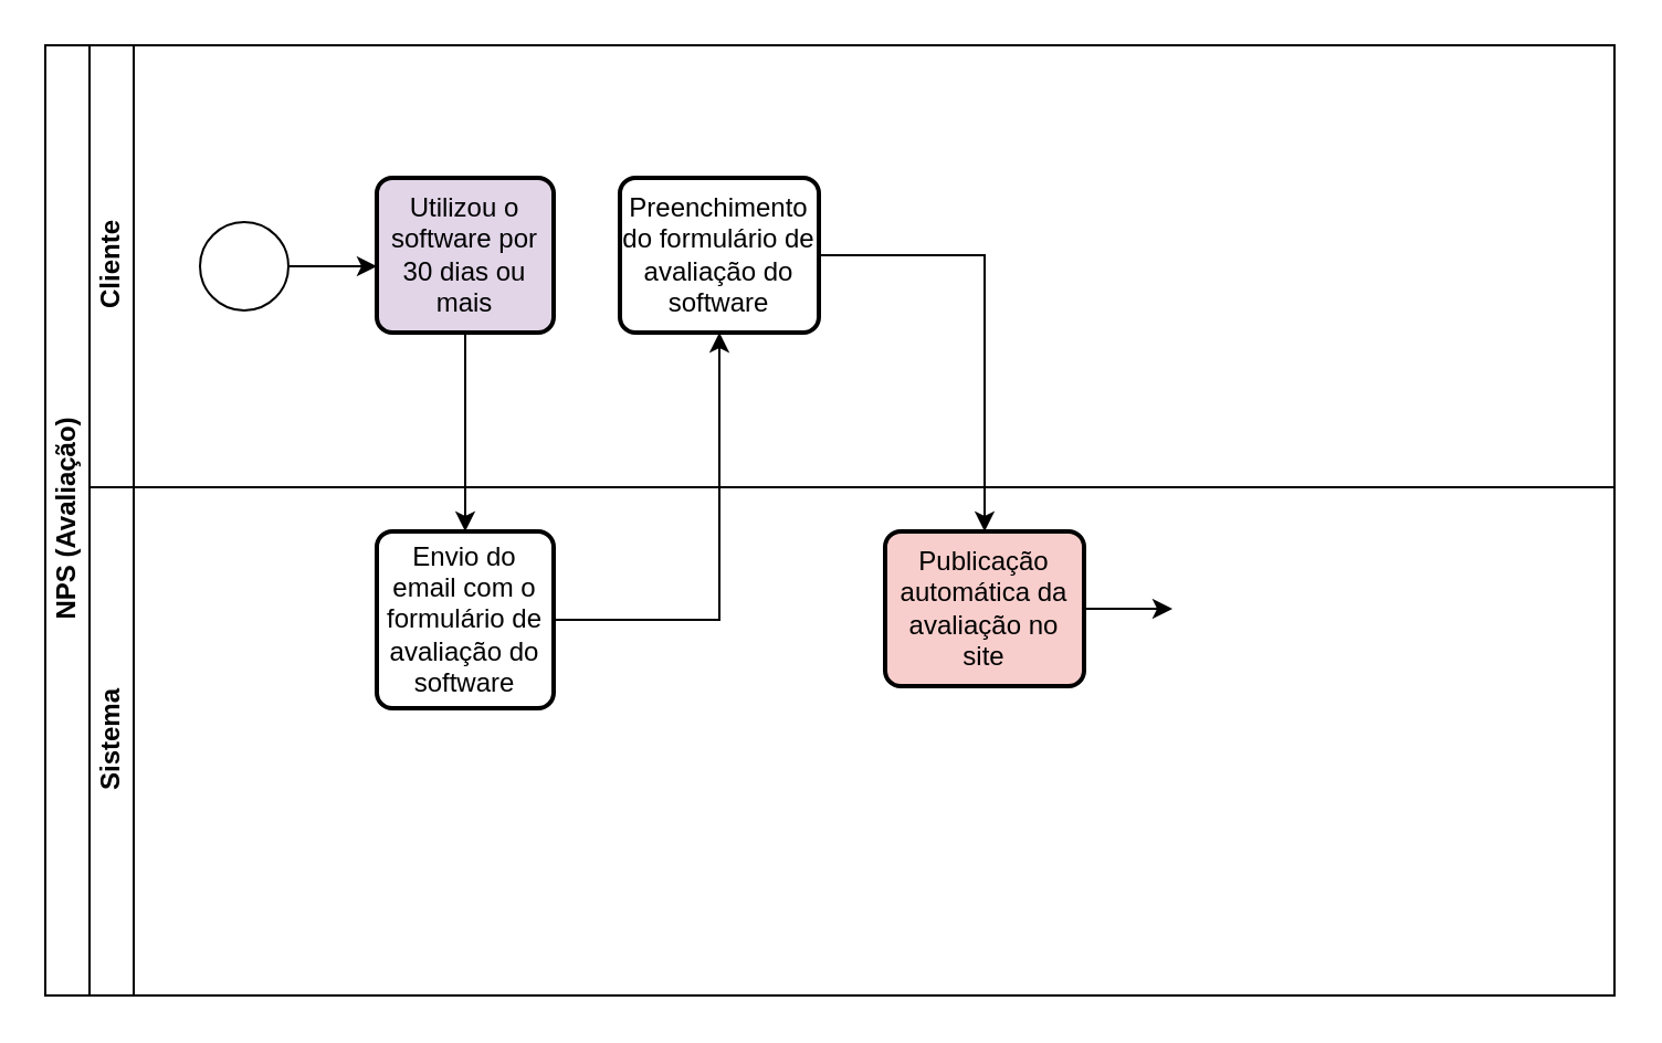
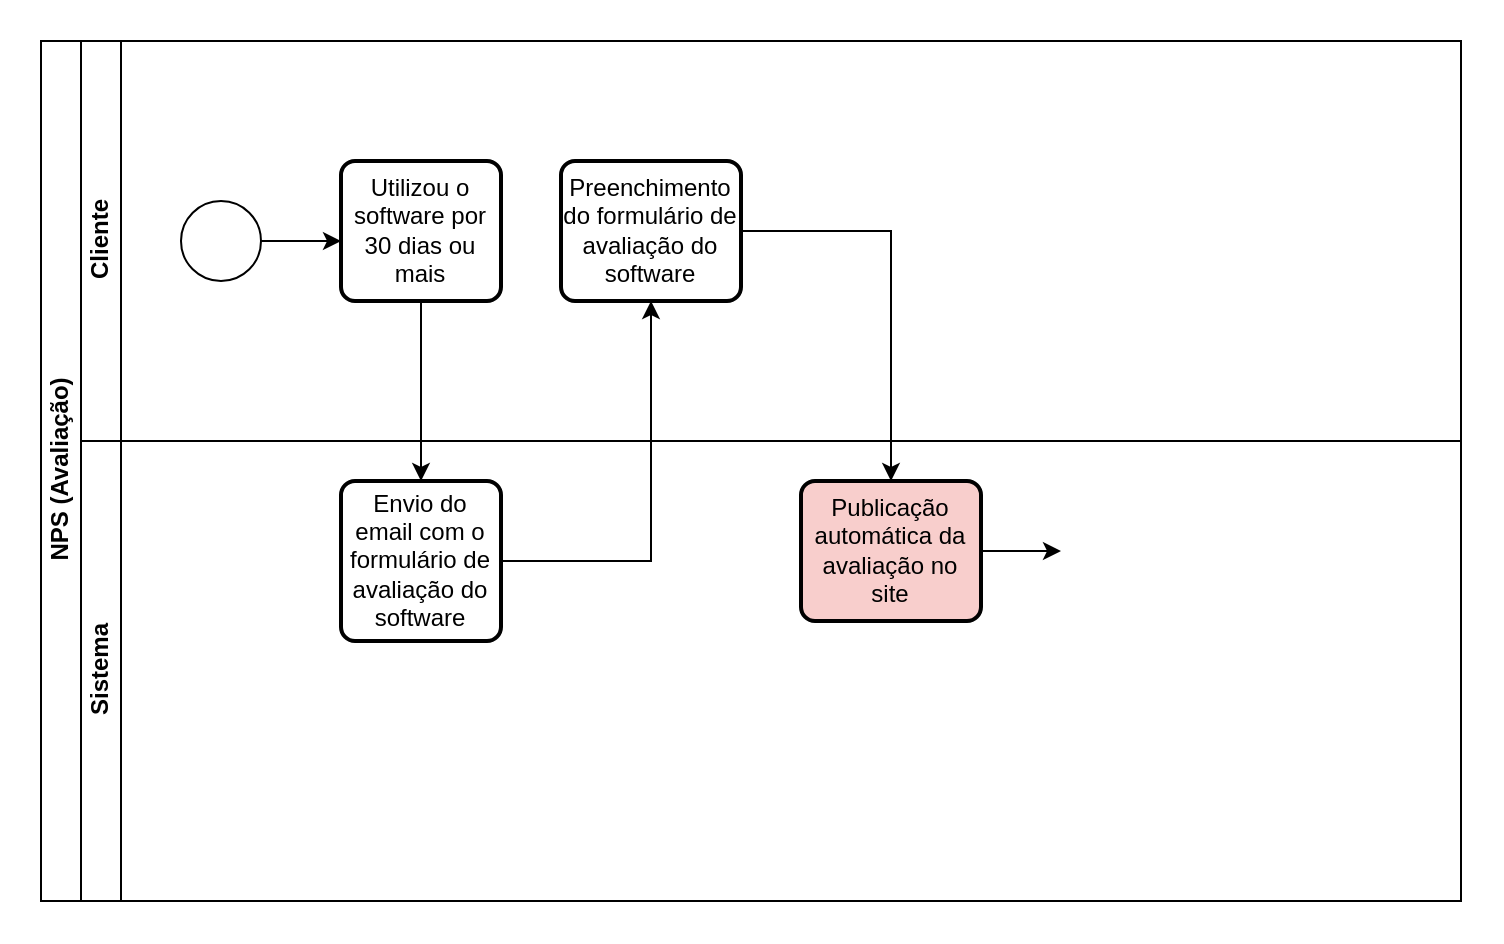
- <mxCell id="6" value="Utilizou o software por 30 dias ou mais" style="rounded=1;whiteSpace=wrap;html=1;absoluteArcSize=1;arcSize=14;strokeWidth=2;fillColor=#e1d5e7;" vertex="1" parent="3"><mxGeometry x="130" y="60" width="80" height="70" as="geometry" /></mxCell>
+ <mxCell id="6" value="Utilizou o software por 30 dias ou mais" style="rounded=1;whiteSpace=wrap;html=1;absoluteArcSize=1;arcSize=14;strokeWidth=2;" vertex="1" parent="3"><mxGeometry x="130" y="60" width="80" height="70" as="geometry" /></mxCell>
